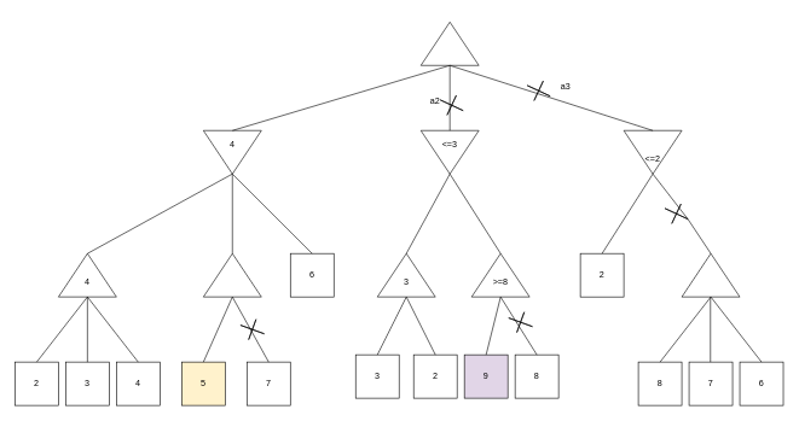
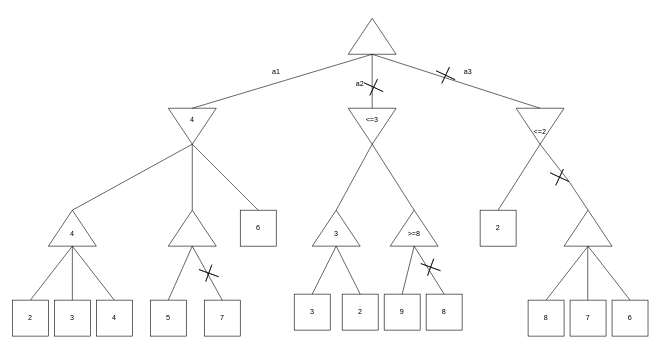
+ <mxCell id="47" value="a1" style="text;html=1;strokeColor=none;fillColor=none;align=center;verticalAlign=middle;whiteSpace=wrap;rounded=0;" parent="1" vertex="1"><mxGeometry x="440" y="110" width="40" height="20" as="geometry" /></mxCell>
- <mxCell id="37" value="9" style="whiteSpace=wrap;html=1;aspect=fixed;fillColor=#e1d5e7;" parent="1" vertex="1"><mxGeometry x="640" y="490" width="60" height="60" as="geometry" /></mxCell>
+ <mxCell id="37" value="9" style="whiteSpace=wrap;html=1;aspect=fixed;" parent="1" vertex="1"><mxGeometry x="640" y="490" width="60" height="60" as="geometry" /></mxCell>
- <mxCell id="29" value="5" style="whiteSpace=wrap;html=1;aspect=fixed;fillColor=#fff2cc;" parent="1" vertex="1"><mxGeometry x="250" y="500" width="60" height="60" as="geometry" /></mxCell>
+ <mxCell id="29" value="5" style="whiteSpace=wrap;html=1;aspect=fixed;" parent="1" vertex="1"><mxGeometry x="250" y="500" width="60" height="60" as="geometry" /></mxCell>
